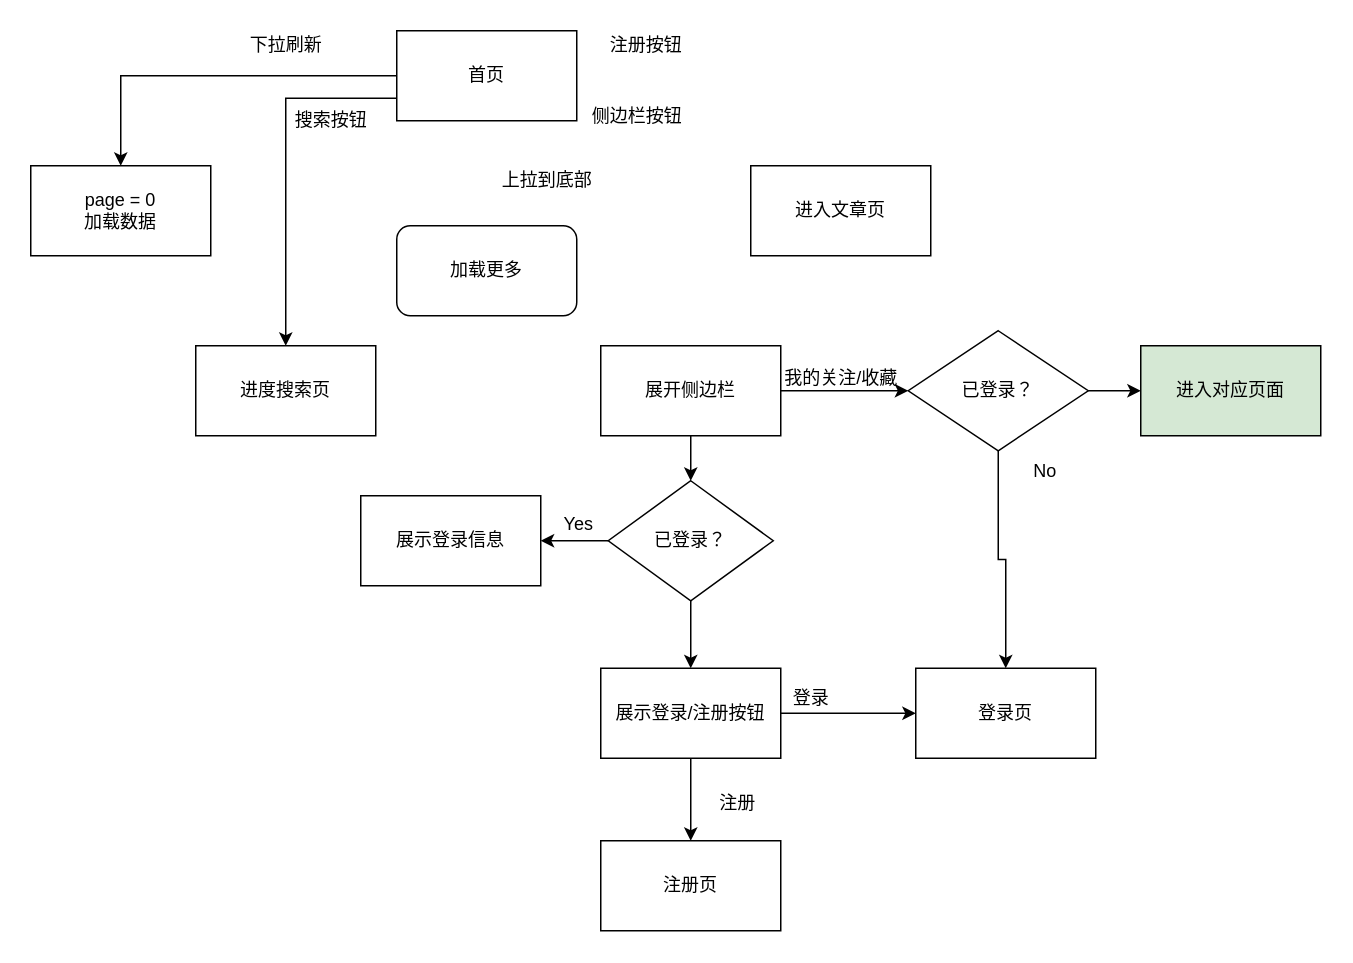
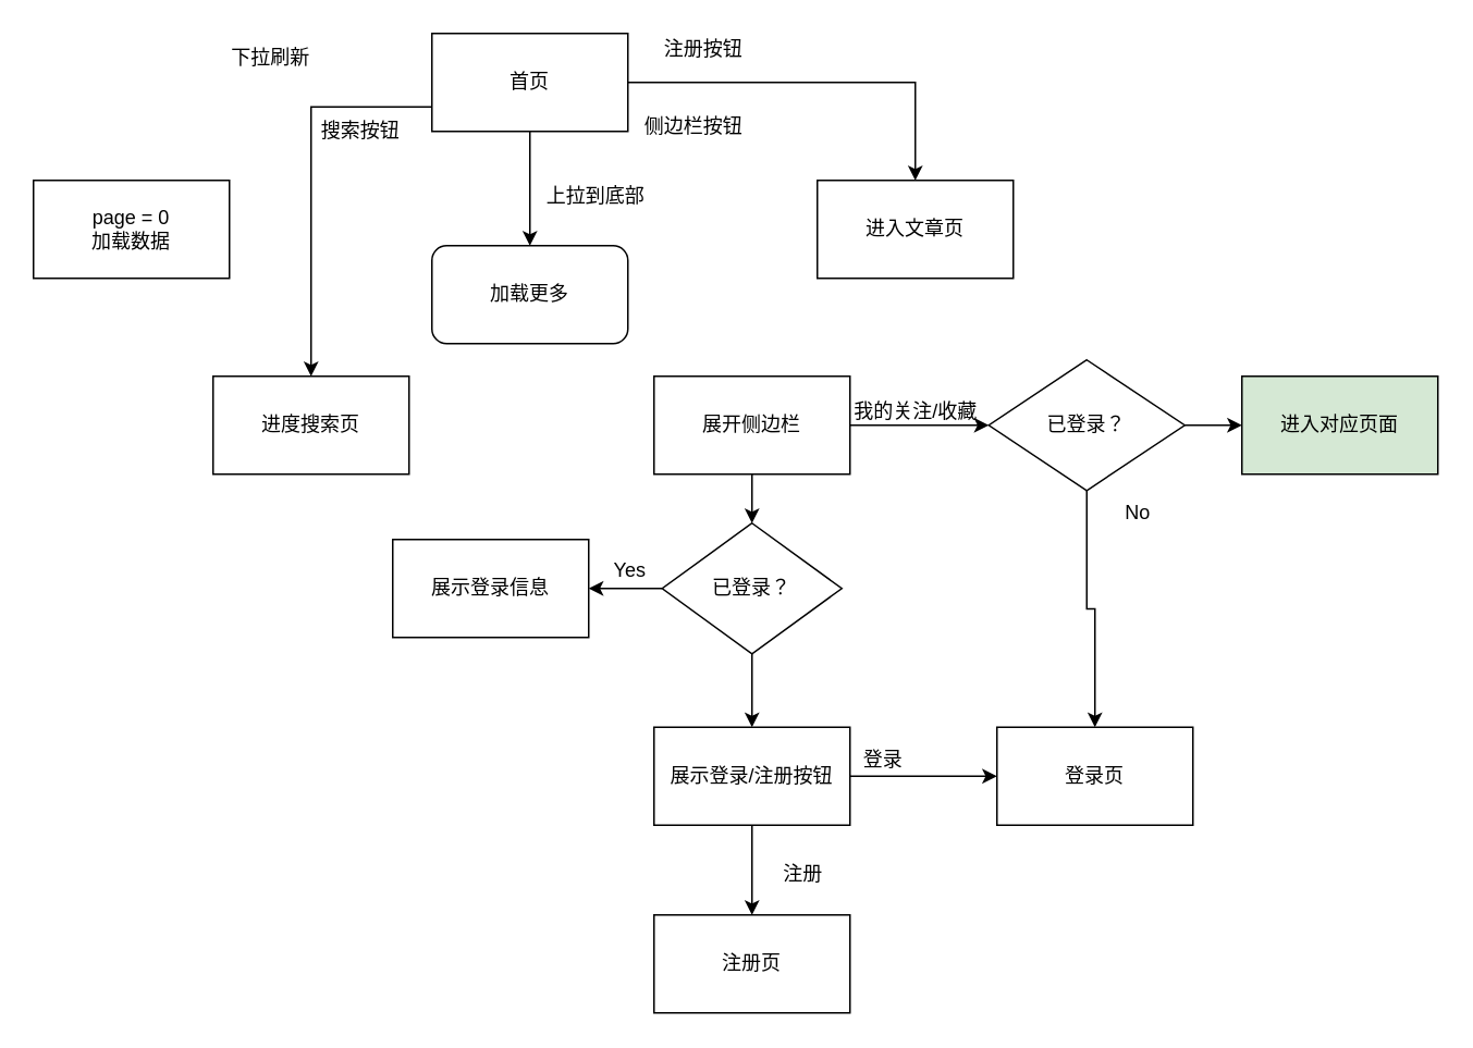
- <mxCell id="11" value="下拉刷新" style="text;html=1;align=center;verticalAlign=middle;resizable=0;points=[];autosize=1;" vertex="1" parent="1"><mxGeometry x="160" y="20" width="60" height="20" as="geometry" /></mxCell>
+ <mxCell id="11" value="下拉刷新" style="text;html=1;align=center;verticalAlign=middle;resizable=0;points=[];autosize=1;" vertex="1" parent="1"><mxGeometry x="135" y="25" width="60" height="20" as="geometry" /></mxCell>
- <mxCell id="3" value="" style="edgeStyle=orthogonalEdgeStyle;rounded=0;orthogonalLoop=1;jettySize=auto;html=1;" edge="1" parent="1" source="5" target="7"><mxGeometry relative="1" as="geometry" /></mxCell>
+ <mxCell id="4" value="" style="edgeStyle=orthogonalEdgeStyle;rounded=0;orthogonalLoop=1;jettySize=auto;html=1;" edge="1" parent="1" source="5" target="6"><mxGeometry relative="1" as="geometry" /></mxCell>
+ <mxCell id="2" value="" style="edgeStyle=orthogonalEdgeStyle;rounded=0;orthogonalLoop=1;jettySize=auto;html=1;" edge="1" parent="1" source="5" target="9"><mxGeometry relative="1" as="geometry" /></mxCell>
